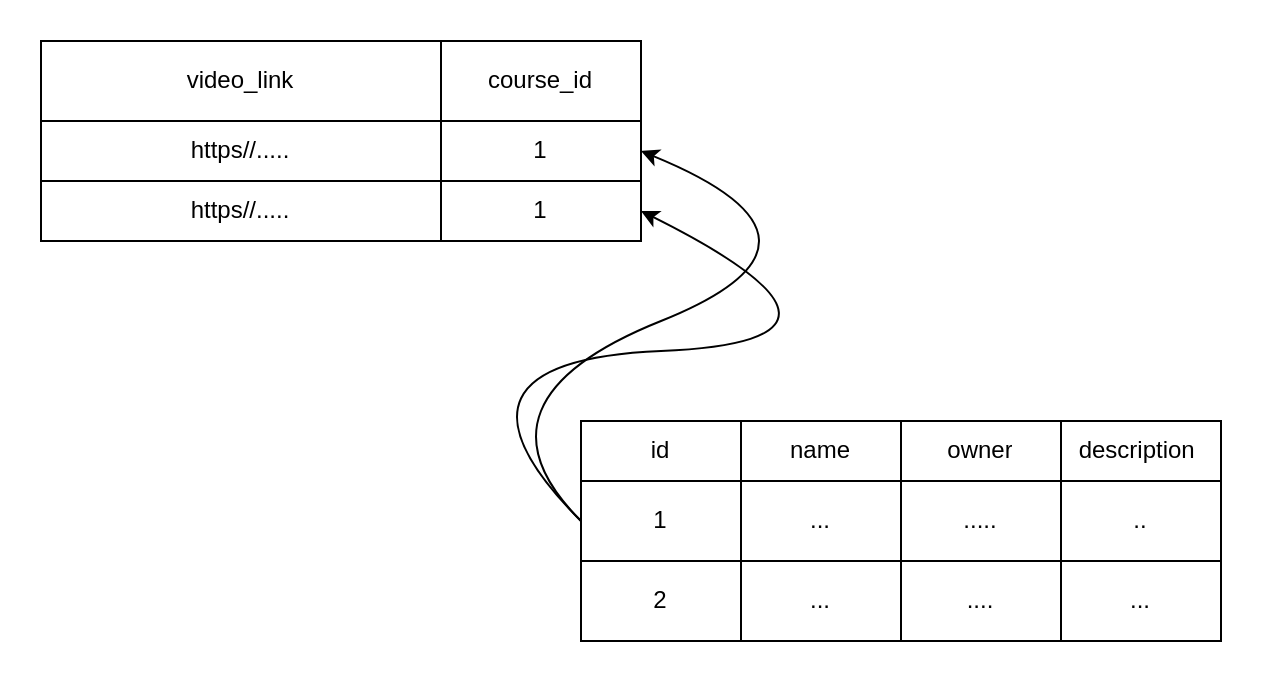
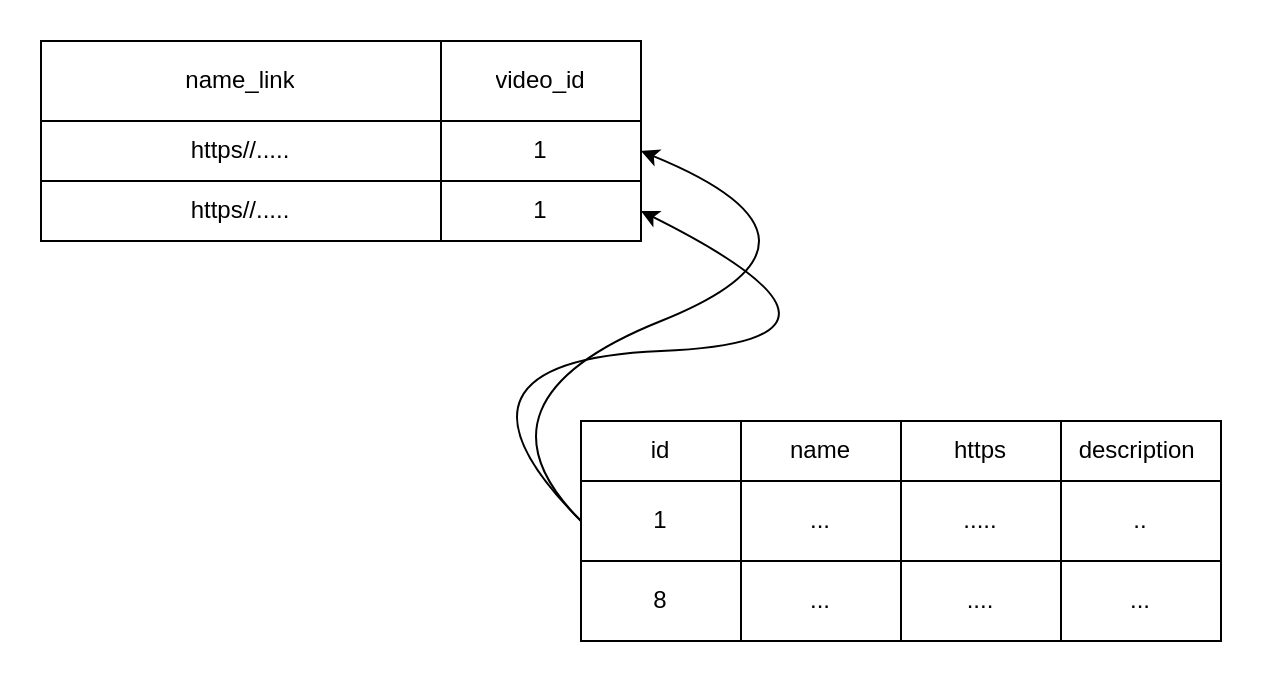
- <mxCell id="4" value="video_link" style="shape=partialRectangle;html=1;whiteSpace=wrap;connectable=0;strokeColor=inherit;overflow=hidden;fillColor=none;top=0;left=0;bottom=0;right=0;pointerEvents=1;" vertex="1" parent="3"><mxGeometry width="200" height="40" as="geometry"><mxRectangle width="200" height="40" as="alternateBounds" /></mxGeometry></mxCell>
+ <mxCell id="4" value="name_link" style="shape=partialRectangle;html=1;whiteSpace=wrap;connectable=0;strokeColor=inherit;overflow=hidden;fillColor=none;top=0;left=0;bottom=0;right=0;pointerEvents=1;" vertex="1" parent="3"><mxGeometry width="200" height="40" as="geometry"><mxRectangle width="200" height="40" as="alternateBounds" /></mxGeometry></mxCell>
- <mxCell id="5" value="course_id&lt;br&gt;" style="shape=partialRectangle;html=1;whiteSpace=wrap;connectable=0;strokeColor=inherit;overflow=hidden;fillColor=none;top=0;left=0;bottom=0;right=0;pointerEvents=1;" vertex="1" parent="3"><mxGeometry x="200" width="100" height="40" as="geometry"><mxRectangle width="100" height="40" as="alternateBounds" /></mxGeometry></mxCell>
+ <mxCell id="5" value="video_id&lt;br&gt;" style="shape=partialRectangle;html=1;whiteSpace=wrap;connectable=0;strokeColor=inherit;overflow=hidden;fillColor=none;top=0;left=0;bottom=0;right=0;pointerEvents=1;" vertex="1" parent="3"><mxGeometry x="200" width="100" height="40" as="geometry"><mxRectangle width="100" height="40" as="alternateBounds" /></mxGeometry></mxCell>
- <mxCell id="16" value="owner" style="shape=partialRectangle;html=1;whiteSpace=wrap;connectable=0;strokeColor=inherit;overflow=hidden;fillColor=none;top=0;left=0;bottom=0;right=0;pointerEvents=1;" vertex="1" parent="13"><mxGeometry x="160" width="80" height="30" as="geometry"><mxRectangle width="80" height="30" as="alternateBounds" /></mxGeometry></mxCell>
+ <mxCell id="16" value="https" style="shape=partialRectangle;html=1;whiteSpace=wrap;connectable=0;strokeColor=inherit;overflow=hidden;fillColor=none;top=0;left=0;bottom=0;right=0;pointerEvents=1;" vertex="1" parent="13"><mxGeometry x="160" width="80" height="30" as="geometry"><mxRectangle width="80" height="30" as="alternateBounds" /></mxGeometry></mxCell>
- <mxCell id="24" value="2" style="shape=partialRectangle;html=1;whiteSpace=wrap;connectable=0;strokeColor=inherit;overflow=hidden;fillColor=none;top=0;left=0;bottom=0;right=0;pointerEvents=1;" vertex="1" parent="23"><mxGeometry width="80" height="40" as="geometry"><mxRectangle width="80" height="40" as="alternateBounds" /></mxGeometry></mxCell>
+ <mxCell id="24" value="8" style="shape=partialRectangle;html=1;whiteSpace=wrap;connectable=0;strokeColor=inherit;overflow=hidden;fillColor=none;top=0;left=0;bottom=0;right=0;pointerEvents=1;" vertex="1" parent="23"><mxGeometry width="80" height="40" as="geometry"><mxRectangle width="80" height="40" as="alternateBounds" /></mxGeometry></mxCell>
